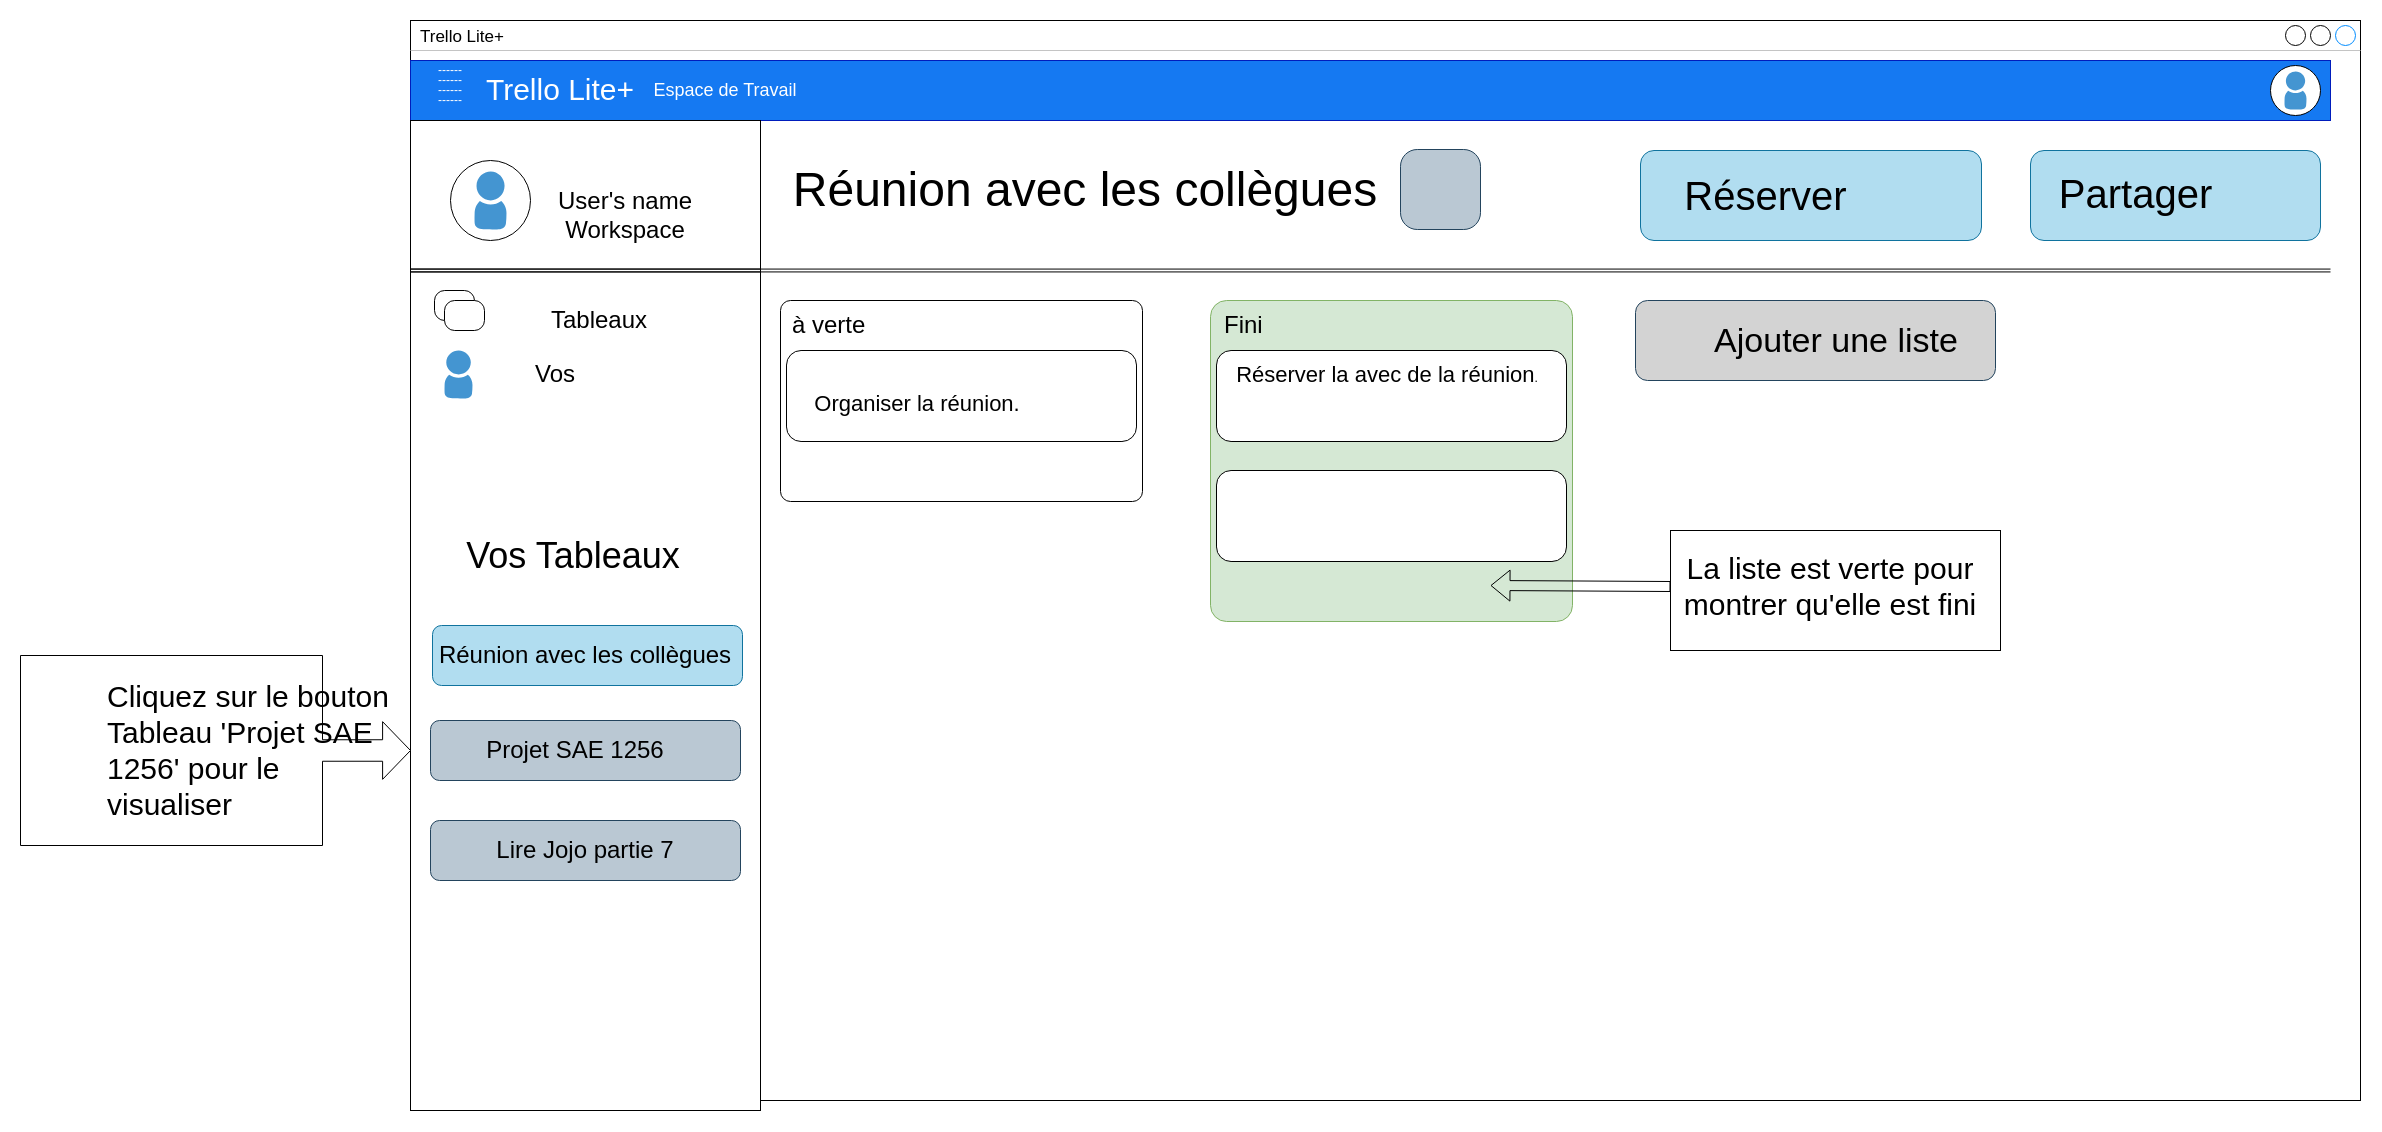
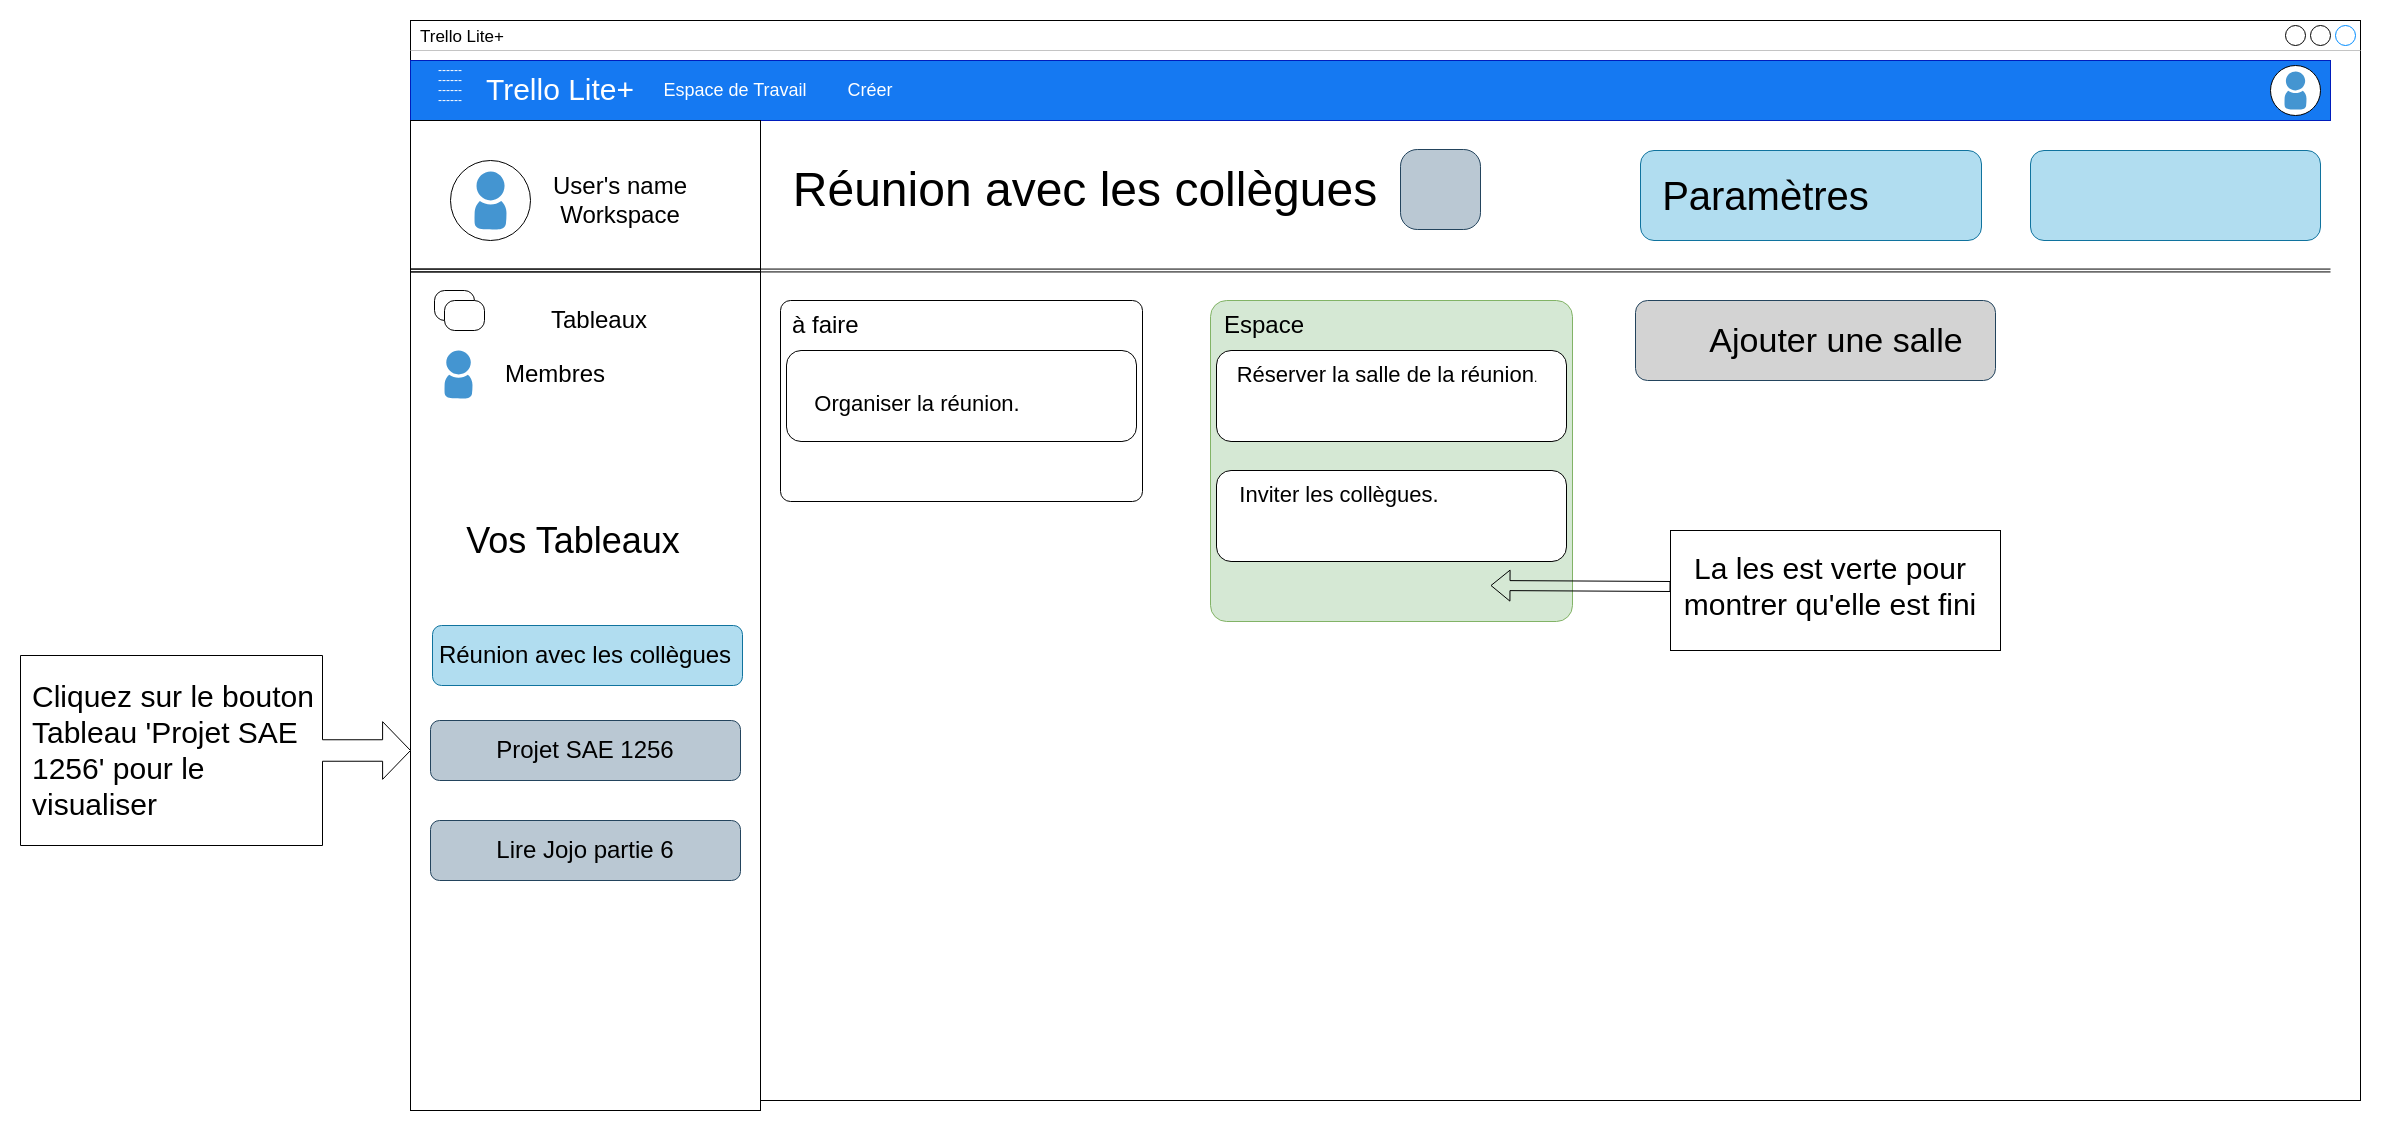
- <mxCell id="9" value="&lt;font style=&quot;font-size: 18px;&quot;&gt;Espace de Travail&lt;/font&gt;" style="text;strokeColor=none;align=center;fillColor=none;html=1;verticalAlign=middle;whiteSpace=wrap;rounded=0;fontColor=#FFFFFF;" vertex="1" parent="1"><mxGeometry x="650" y="75" width="150" height="30" as="geometry" /></mxCell>
+ <mxCell id="9" value="&lt;font style=&quot;font-size: 18px;&quot;&gt;Espace de Travail&lt;/font&gt;" style="text;strokeColor=none;align=center;fillColor=none;html=1;verticalAlign=middle;whiteSpace=wrap;rounded=0;fontColor=#FFFFFF;" vertex="1" parent="1"><mxGeometry x="660" y="75" width="150" height="30" as="geometry" /></mxCell>
+ <mxCell id="11" value="&lt;font style=&quot;font-size: 18px;&quot; color=&quot;#FFFFFF&quot;&gt;Créer&lt;/font&gt;" style="text;strokeColor=none;align=center;fillColor=none;html=1;verticalAlign=middle;whiteSpace=wrap;rounded=0;" vertex="1" parent="1"><mxGeometry x="840" y="75" width="60" height="30" as="geometry" /></mxCell>
- <mxCell id="38" value="&lt;font style=&quot;font-size: 40px;&quot;&gt;Partager&lt;/font&gt;" style="text;strokeColor=none;align=center;fillColor=none;html=1;verticalAlign=middle;whiteSpace=wrap;rounded=0;" vertex="1" parent="1"><mxGeometry x="2050" y="152.5" width="170.5" height="80" as="geometry" /></mxCell>
- <mxCell id="43" value="&lt;span style=&quot;font-size: 40px;&quot;&gt;Réserver&lt;/span&gt;" style="text;strokeColor=none;align=center;fillColor=none;html=1;verticalAlign=middle;whiteSpace=wrap;rounded=0;" vertex="1" parent="1"><mxGeometry x="1660" y="155" width="210.5" height="80" as="geometry" /></mxCell>
+ <mxCell id="43" value="&lt;span style=&quot;font-size: 40px;&quot;&gt;Paramètres&lt;/span&gt;" style="text;strokeColor=none;align=center;fillColor=none;html=1;verticalAlign=middle;whiteSpace=wrap;rounded=0;" vertex="1" parent="1"><mxGeometry x="1660" y="155" width="210.5" height="80" as="geometry" /></mxCell>
- <mxCell id="16" value="&lt;div&gt;&lt;font style=&quot;font-size: 24px;&quot;&gt;User's name Workspace&lt;/font&gt;&lt;/div&gt;" style="text;strokeColor=none;align=center;fillColor=none;html=1;verticalAlign=middle;whiteSpace=wrap;rounded=0;" vertex="1" parent="1"><mxGeometry x="555" y="200" width="140" height="30" as="geometry" /></mxCell>
+ <mxCell id="16" value="&lt;div&gt;&lt;font style=&quot;font-size: 24px;&quot;&gt;User's name Workspace&lt;/font&gt;&lt;/div&gt;" style="text;strokeColor=none;align=center;fillColor=none;html=1;verticalAlign=middle;whiteSpace=wrap;rounded=0;" vertex="1" parent="1"><mxGeometry x="550" y="185" width="140" height="30" as="geometry" /></mxCell>
- <mxCell id="46" value="&lt;font style=&quot;font-size: 24px;&quot;&gt;à verte&lt;br&gt;&lt;/font&gt;" style="text;strokeColor=none;align=left;fillColor=none;html=1;verticalAlign=middle;whiteSpace=wrap;rounded=0;" vertex="1" parent="1"><mxGeometry x="790" y="310" width="330" height="30" as="geometry" /></mxCell>
+ <mxCell id="46" value="&lt;font style=&quot;font-size: 24px;&quot;&gt;à faire&lt;br&gt;&lt;/font&gt;" style="text;strokeColor=none;align=left;fillColor=none;html=1;verticalAlign=middle;whiteSpace=wrap;rounded=0;" vertex="1" parent="1"><mxGeometry x="790" y="310" width="330" height="30" as="geometry" /></mxCell>
- <mxCell id="54" value="&lt;font style=&quot;font-size: 24px;&quot;&gt;Fini&lt;/font&gt;" style="text;strokeColor=none;align=left;fillColor=none;html=1;verticalAlign=middle;whiteSpace=wrap;rounded=0;" vertex="1" parent="1"><mxGeometry x="1222" y="310" width="330" height="30" as="geometry" /></mxCell>
+ <mxCell id="54" value="&lt;font style=&quot;font-size: 24px;&quot;&gt;Espace&lt;/font&gt;" style="text;strokeColor=none;align=left;fillColor=none;html=1;verticalAlign=middle;whiteSpace=wrap;rounded=0;" vertex="1" parent="1"><mxGeometry x="1222" y="310" width="330" height="30" as="geometry" /></mxCell>
- <mxCell id="59" value="&lt;font style=&quot;font-size: 34px;&quot;&gt;Ajouter une liste&lt;br&gt;&lt;/font&gt;" style="text;strokeColor=none;align=center;fillColor=none;html=1;verticalAlign=middle;whiteSpace=wrap;rounded=0;" vertex="1" parent="1"><mxGeometry x="1681" y="313" width="310" height="54" as="geometry" /></mxCell>
+ <mxCell id="59" value="&lt;font style=&quot;font-size: 34px;&quot;&gt;Ajouter une salle&lt;br&gt;&lt;/font&gt;" style="text;strokeColor=none;align=center;fillColor=none;html=1;verticalAlign=middle;whiteSpace=wrap;rounded=0;" vertex="1" parent="1"><mxGeometry x="1681" y="313" width="310" height="54" as="geometry" /></mxCell>
- <mxCell id="23" value="&lt;font style=&quot;font-size: 24px;&quot;&gt;Vos&lt;/font&gt;" style="text;strokeColor=none;align=center;fillColor=none;html=1;verticalAlign=middle;whiteSpace=wrap;rounded=0;" vertex="1" parent="1"><mxGeometry x="500" y="359" width="110" height="30" as="geometry" /></mxCell>
+ <mxCell id="23" value="&lt;font style=&quot;font-size: 24px;&quot;&gt;Membres&lt;/font&gt;" style="text;strokeColor=none;align=center;fillColor=none;html=1;verticalAlign=middle;whiteSpace=wrap;rounded=0;" vertex="1" parent="1"><mxGeometry x="500" y="359" width="110" height="30" as="geometry" /></mxCell>
- <mxCell id="55" value="&lt;font style=&quot;font-size: 22px;&quot;&gt;Réserver la avec de la réunion&lt;/font&gt;." style="text;strokeColor=none;align=center;fillColor=none;html=1;verticalAlign=middle;whiteSpace=wrap;rounded=0;" vertex="1" parent="1"><mxGeometry x="1216" y="359.5" width="342" height="30" as="geometry" /></mxCell>
+ <mxCell id="55" value="&lt;font style=&quot;font-size: 22px;&quot;&gt;Réserver la salle de la réunion&lt;/font&gt;." style="text;strokeColor=none;align=center;fillColor=none;html=1;verticalAlign=middle;whiteSpace=wrap;rounded=0;" vertex="1" parent="1"><mxGeometry x="1216" y="359.5" width="342" height="30" as="geometry" /></mxCell>
+ <mxCell id="57" value="&lt;font style=&quot;font-size: 22px;&quot;&gt;Inviter les collègues.&lt;/font&gt;" style="text;strokeColor=none;align=center;fillColor=none;html=1;verticalAlign=middle;whiteSpace=wrap;rounded=0;" vertex="1" parent="1"><mxGeometry x="1224" y="480" width="230" height="30" as="geometry" /></mxCell>
- <mxCell id="26" value="&lt;font style=&quot;font-size: 36px;&quot;&gt;Vos Tableaux&lt;br&gt;&lt;/font&gt;" style="text;strokeColor=none;align=center;fillColor=none;html=1;verticalAlign=middle;whiteSpace=wrap;rounded=0;" vertex="1" parent="1"><mxGeometry x="420" y="540" width="306" height="30" as="geometry" /></mxCell>
+ <mxCell id="26" value="&lt;font style=&quot;font-size: 36px;&quot;&gt;Vos Tableaux&lt;br&gt;&lt;/font&gt;" style="text;strokeColor=none;align=center;fillColor=none;html=1;verticalAlign=middle;whiteSpace=wrap;rounded=0;" vertex="1" parent="1"><mxGeometry x="420" y="525" width="306" height="30" as="geometry" /></mxCell>
- <mxCell id="65" value="&lt;span style=&quot;font-size: 30px;&quot;&gt;La liste est verte pour montrer qu'elle est fini&lt;/span&gt;" style="text;strokeColor=none;align=center;fillColor=none;html=1;verticalAlign=middle;whiteSpace=wrap;rounded=0;fontSize=12;fontFamily=Helvetica;fontColor=default;" vertex="1" parent="1"><mxGeometry x="1670" y="551" width="320" height="70" as="geometry" /></mxCell>
+ <mxCell id="65" value="&lt;span style=&quot;font-size: 30px;&quot;&gt;La les est verte pour montrer qu'elle est fini&lt;/span&gt;" style="text;strokeColor=none;align=center;fillColor=none;html=1;verticalAlign=middle;whiteSpace=wrap;rounded=0;fontSize=12;fontFamily=Helvetica;fontColor=default;" vertex="1" parent="1"><mxGeometry x="1670" y="551" width="320" height="70" as="geometry" /></mxCell>
- <mxCell id="62" value="&lt;font style=&quot;font-size: 30px;&quot;&gt;Cliquez sur le bouton Tableau 'Projet SAE 1256' pour le visualiser&lt;/font&gt;" style="text;strokeColor=none;align=left;fillColor=none;html=1;verticalAlign=middle;whiteSpace=wrap;rounded=0;fontSize=12;fontFamily=Helvetica;fontColor=default;" vertex="1" parent="1"><mxGeometry x="105" y="687.5" width="290" height="125" as="geometry" /></mxCell>
+ <mxCell id="62" value="&lt;font style=&quot;font-size: 30px;&quot;&gt;Cliquez sur le bouton Tableau 'Projet SAE 1256' pour le visualiser&lt;/font&gt;" style="text;strokeColor=none;align=left;fillColor=none;html=1;verticalAlign=middle;whiteSpace=wrap;rounded=0;fontSize=12;fontFamily=Helvetica;fontColor=default;" vertex="1" parent="1"><mxGeometry x="30" y="687.5" width="290" height="125" as="geometry" /></mxCell>
- <mxCell id="30" value="&lt;font style=&quot;font-size: 24px;&quot;&gt;Projet SAE 1256&lt;br&gt;&lt;/font&gt;" style="text;strokeColor=none;align=center;fillColor=none;html=1;verticalAlign=middle;whiteSpace=wrap;rounded=0;" vertex="1" parent="1"><mxGeometry x="450" y="735" width="250" height="30" as="geometry" /></mxCell>
+ <mxCell id="30" value="&lt;font style=&quot;font-size: 24px;&quot;&gt;Projet SAE 1256&lt;br&gt;&lt;/font&gt;" style="text;strokeColor=none;align=center;fillColor=none;html=1;verticalAlign=middle;whiteSpace=wrap;rounded=0;" vertex="1" parent="1"><mxGeometry x="460" y="735" width="250" height="30" as="geometry" /></mxCell>
- <mxCell id="32" value="&lt;font style=&quot;font-size: 24px;&quot;&gt;Lire Jojo partie 7&lt;br&gt;&lt;/font&gt;" style="text;strokeColor=none;align=center;fillColor=none;html=1;verticalAlign=middle;whiteSpace=wrap;rounded=0;" vertex="1" parent="1"><mxGeometry x="485" y="835" width="200" height="30" as="geometry" /></mxCell>
+ <mxCell id="32" value="&lt;font style=&quot;font-size: 24px;&quot;&gt;Lire Jojo partie 6&lt;br&gt;&lt;/font&gt;" style="text;strokeColor=none;align=center;fillColor=none;html=1;verticalAlign=middle;whiteSpace=wrap;rounded=0;" vertex="1" parent="1"><mxGeometry x="485" y="835" width="200" height="30" as="geometry" /></mxCell>
